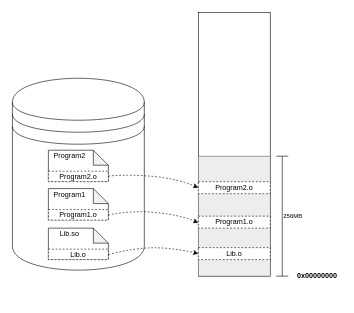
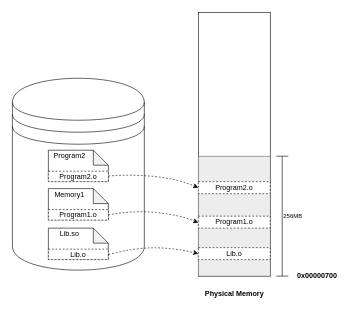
- <mxCell id="19" value="Program1" style="text;html=1;align=center;verticalAlign=middle;resizable=0;points=[];autosize=1;" vertex="1" parent="17"><mxGeometry width="70" height="20" as="geometry" /></mxCell>
+ <mxCell id="19" value="Memory1" style="text;html=1;align=center;verticalAlign=middle;resizable=0;points=[];autosize=1;" vertex="1" parent="17"><mxGeometry width="70" height="20" as="geometry" /></mxCell>
- <mxCell id="10" value="&lt;b&gt;0x00000000&lt;/b&gt;" style="text;html=1;align=center;verticalAlign=middle;resizable=0;points=[];autosize=1;" vertex="1" parent="1"><mxGeometry x="488" y="450" width="80" height="20" as="geometry" /></mxCell>
+ <mxCell id="10" value="&lt;b&gt;0x00000700&lt;/b&gt;" style="text;html=1;align=center;verticalAlign=middle;resizable=0;points=[];autosize=1;" vertex="1" parent="1"><mxGeometry x="488" y="450" width="80" height="20" as="geometry" /></mxCell>
+ <mxCell id="9" value="&lt;b&gt;Physical Memory&lt;/b&gt;" style="text;html=1;align=center;verticalAlign=middle;resizable=0;points=[];autosize=1;" vertex="1" parent="1"><mxGeometry x="335" y="480" width="110" height="20" as="geometry" /></mxCell>
